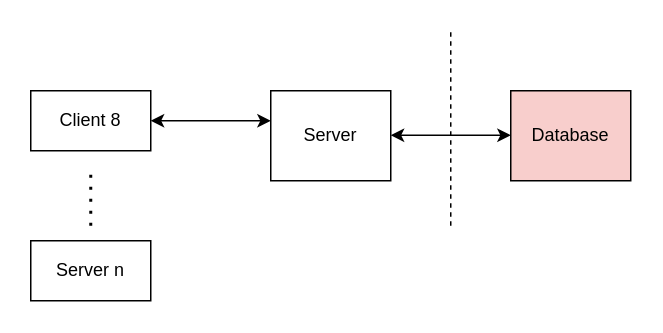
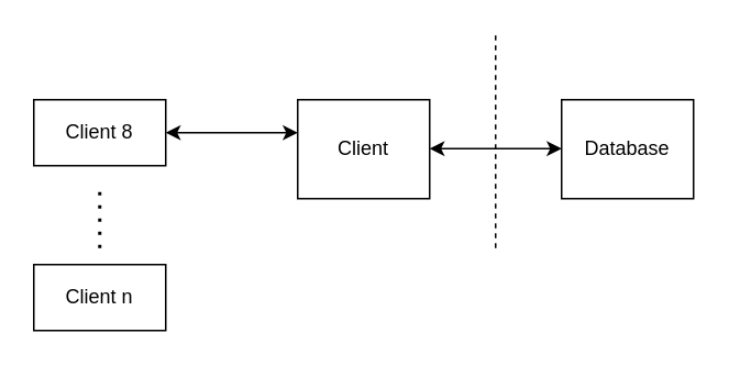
- <mxCell id="3" value="Server" style="rounded=0;whiteSpace=wrap;html=1;" vertex="1" parent="1"><mxGeometry x="180" y="60" width="80" height="60" as="geometry" /></mxCell>
+ <mxCell id="3" value="Client" style="rounded=0;whiteSpace=wrap;html=1;" vertex="1" parent="1"><mxGeometry x="180" y="60" width="80" height="60" as="geometry" /></mxCell>
- <mxCell id="4" value="Database" style="rounded=0;whiteSpace=wrap;html=1;fillColor=#f8cecc;" vertex="1" parent="1"><mxGeometry x="340" y="60" width="80" height="60" as="geometry" /></mxCell>
+ <mxCell id="4" value="Database" style="rounded=0;whiteSpace=wrap;html=1;" vertex="1" parent="1"><mxGeometry x="340" y="60" width="80" height="60" as="geometry" /></mxCell>
- <mxCell id="7" value="Server n" style="rounded=0;whiteSpace=wrap;html=1;" vertex="1" parent="1"><mxGeometry x="20" y="160" width="80" height="40" as="geometry" /></mxCell>
+ <mxCell id="7" value="Client n" style="rounded=0;whiteSpace=wrap;html=1;" vertex="1" parent="1"><mxGeometry x="20" y="160" width="80" height="40" as="geometry" /></mxCell>
